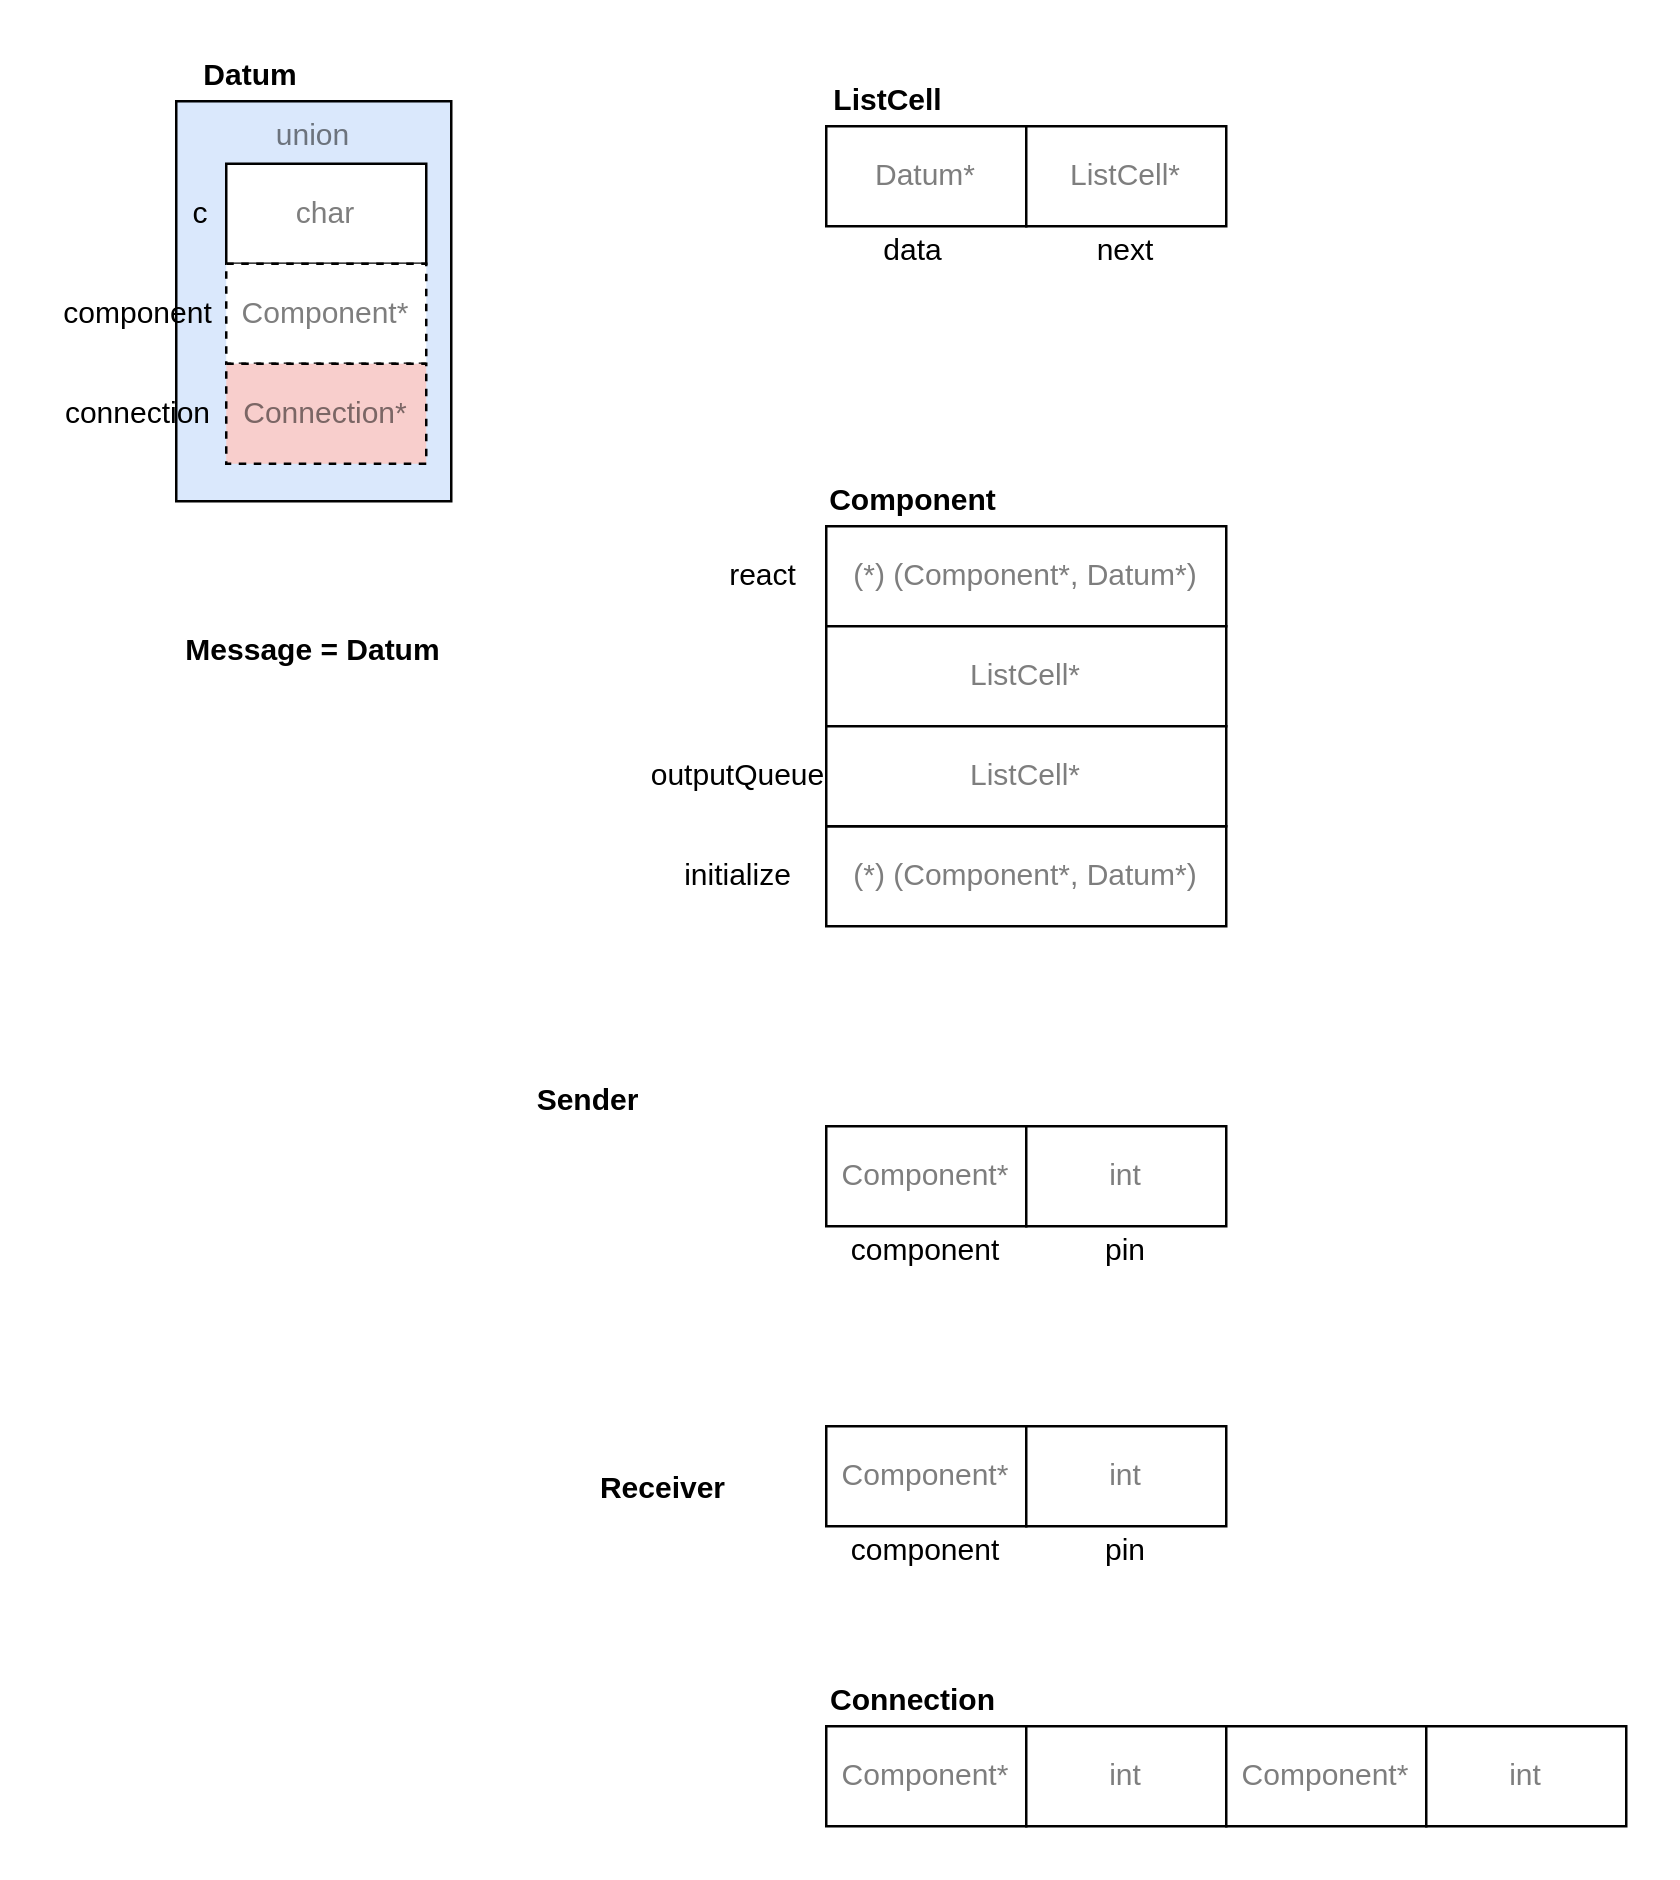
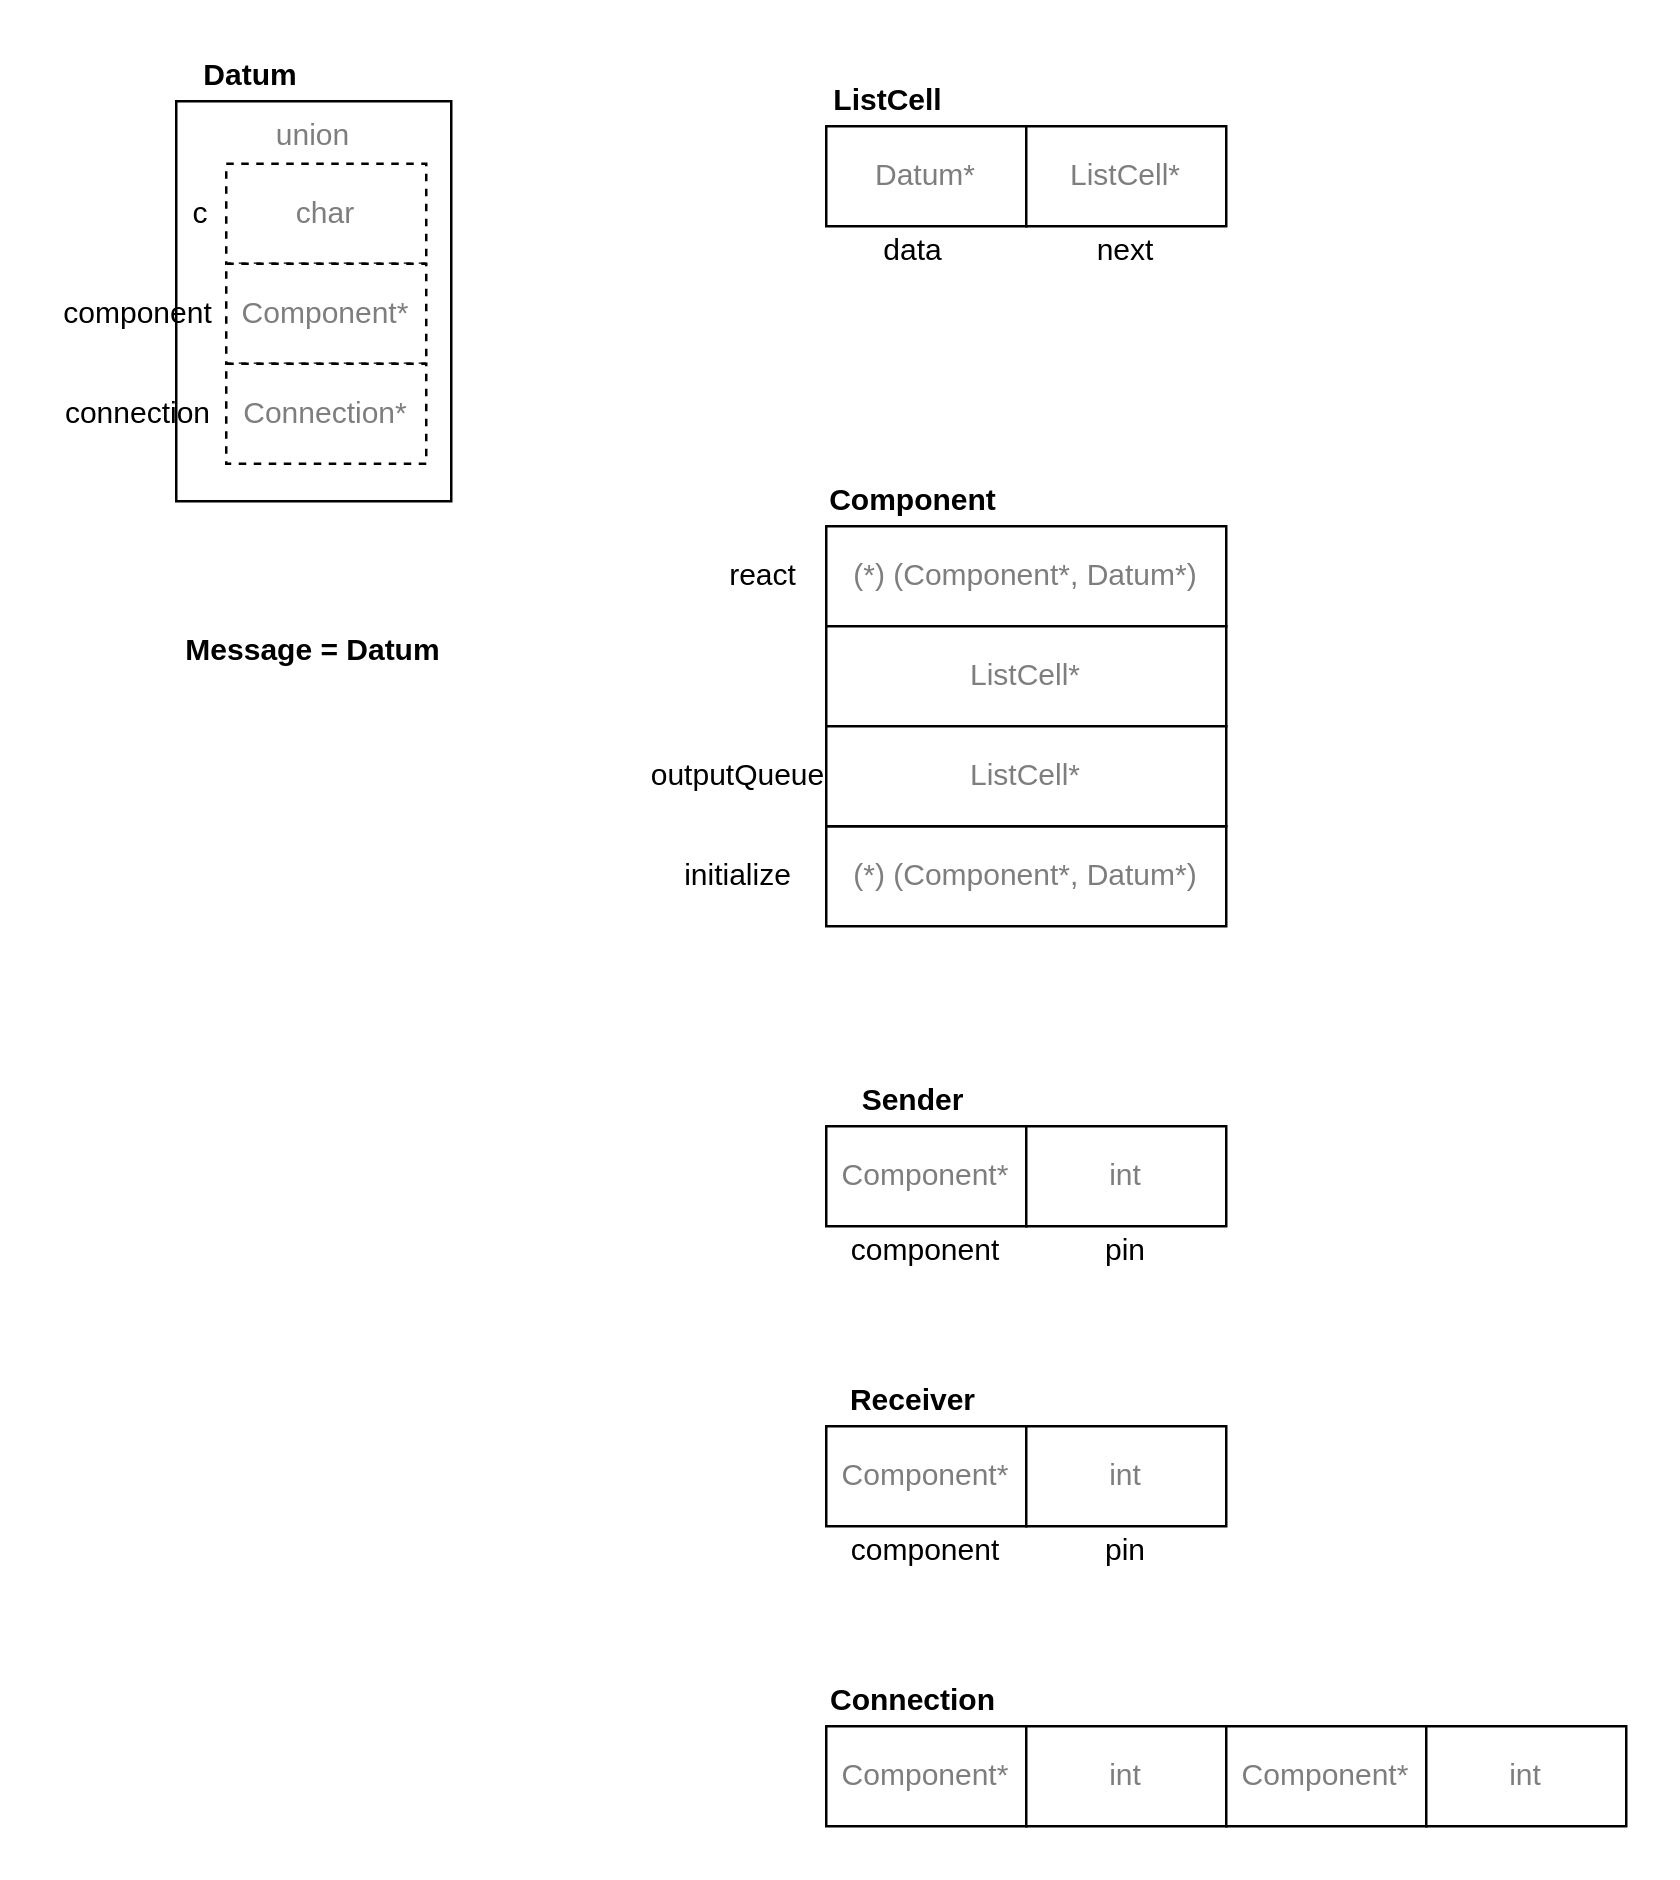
- <mxCell id="2" value="union" style="rounded=0;whiteSpace=wrap;html=1;align=center;verticalAlign=top;textOpacity=50;fillColor=#dae8fc;" parent="1" vertex="1"><mxGeometry x="70" y="40" width="110" height="160" as="geometry" /></mxCell>
+ <mxCell id="2" value="union" style="rounded=0;whiteSpace=wrap;html=1;align=center;verticalAlign=top;textOpacity=50;" parent="1" vertex="1"><mxGeometry x="70" y="40" width="110" height="160" as="geometry" /></mxCell>
- <mxCell id="3" value="char" style="rounded=0;whiteSpace=wrap;html=1;align=center;dashed=0;textOpacity=50;" parent="1" vertex="1"><mxGeometry x="90" y="65" width="80" height="40" as="geometry" /></mxCell>
+ <mxCell id="3" value="char" style="rounded=0;whiteSpace=wrap;html=1;align=center;dashed=1;textOpacity=50;" parent="1" vertex="1"><mxGeometry x="90" y="65" width="80" height="40" as="geometry" /></mxCell>
- <mxCell id="5" value="Connection*" style="rounded=0;whiteSpace=wrap;html=1;align=center;dashed=1;textOpacity=50;fillColor=#f8cecc;" parent="1" vertex="1"><mxGeometry x="90" y="145" width="80" height="40" as="geometry" /></mxCell>
+ <mxCell id="5" value="Connection*" style="rounded=0;whiteSpace=wrap;html=1;align=center;dashed=1;textOpacity=50;" parent="1" vertex="1"><mxGeometry x="90" y="145" width="80" height="40" as="geometry" /></mxCell>
- <mxCell id="27" value="&lt;b&gt;Sender&lt;/b&gt;" style="text;html=1;strokeColor=none;fillColor=none;align=center;verticalAlign=middle;whiteSpace=wrap;rounded=0;dashed=1;" parent="1" vertex="1"><mxGeometry x="200" y="430" width="70" height="20" as="geometry" /></mxCell>
+ <mxCell id="27" value="&lt;b&gt;Sender&lt;/b&gt;" style="text;html=1;strokeColor=none;fillColor=none;align=center;verticalAlign=middle;whiteSpace=wrap;rounded=0;dashed=1;" parent="1" vertex="1"><mxGeometry x="330" y="430" width="70" height="20" as="geometry" /></mxCell>
- <mxCell id="28" value="&lt;b&gt;Receiver&lt;/b&gt;" style="text;html=1;strokeColor=none;fillColor=none;align=center;verticalAlign=middle;whiteSpace=wrap;rounded=0;dashed=1;" parent="1" vertex="1"><mxGeometry x="230" y="585" width="70" height="20" as="geometry" /></mxCell>
+ <mxCell id="28" value="&lt;b&gt;Receiver&lt;/b&gt;" style="text;html=1;strokeColor=none;fillColor=none;align=center;verticalAlign=middle;whiteSpace=wrap;rounded=0;dashed=1;" parent="1" vertex="1"><mxGeometry x="330" y="550" width="70" height="20" as="geometry" /></mxCell>
